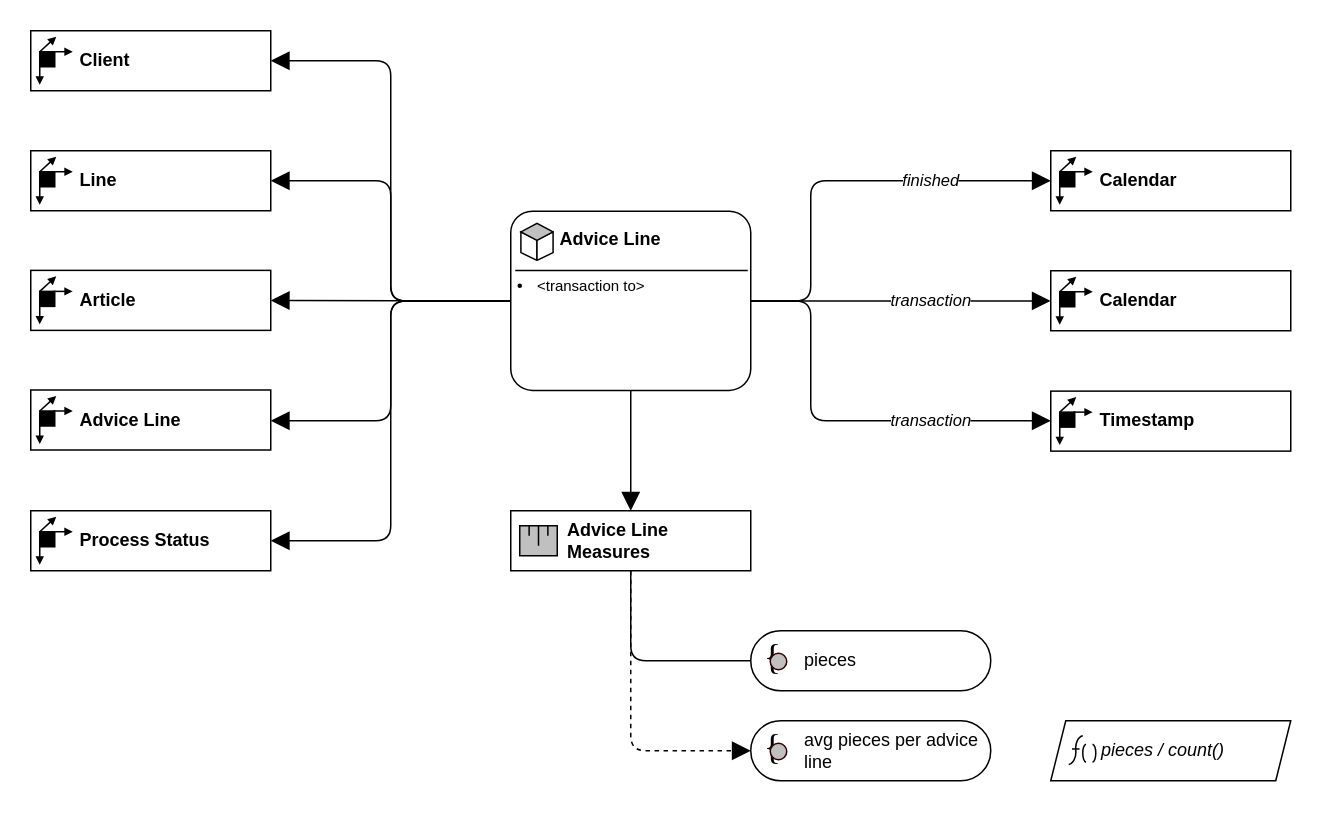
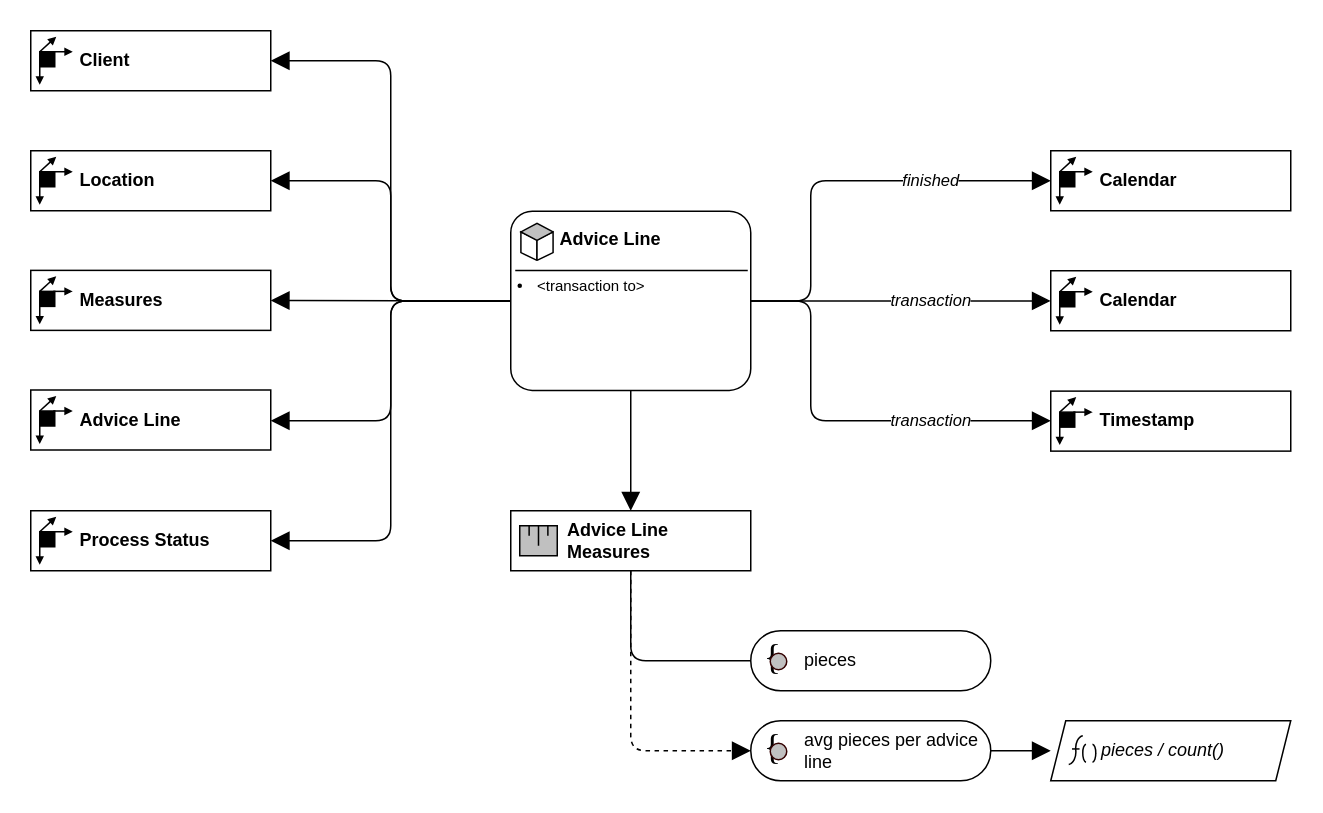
- <mxCell id="39" value="Line" style="group;fillColor=default;verticalAlign=middle;align=left;spacingLeft=31;fontStyle=1;connectable=1;whiteSpace=wrap;" vertex="1" connectable="0" parent="1"><mxGeometry x="20" y="100" width="160" height="40" as="geometry" /></mxCell>
+ <mxCell id="39" value="Location" style="group;fillColor=default;verticalAlign=middle;align=left;spacingLeft=31;fontStyle=1;connectable=1;whiteSpace=wrap;" vertex="1" connectable="0" parent="1"><mxGeometry x="20" y="100" width="160" height="40" as="geometry" /></mxCell>
- <mxCell id="51" value="Article" style="group;fillColor=default;verticalAlign=middle;align=left;spacingLeft=31;fontStyle=1;connectable=1;whiteSpace=wrap;" vertex="1" connectable="0" parent="1"><mxGeometry x="20" y="179.75" width="160" height="40" as="geometry" /></mxCell>
+ <mxCell id="51" value="Measures" style="group;fillColor=default;verticalAlign=middle;align=left;spacingLeft=31;fontStyle=1;connectable=1;whiteSpace=wrap;" vertex="1" connectable="0" parent="1"><mxGeometry x="20" y="179.75" width="160" height="40" as="geometry" /></mxCell>
+ <mxCell id="92" value="" style="vsdxID=5;startArrow=none;endArrow=block;startSize=10;endSize=10;strokeColor=#000000;spacingTop=2;spacingBottom=2;spacingLeft=2;spacingRight=2;verticalAlign=middle;html=1;labelBackgroundColor=#FFFFFF;rounded=1;jumpStyle=arc;startFill=0;endFill=1;fontStyle=2;labelBorderColor=none;edgeStyle=orthogonalEdgeStyle;" edge="1" parent="1" source="78" target="85"><mxGeometry relative="1" as="geometry"><mxPoint x="430" y="390" as="sourcePoint" /><mxPoint x="510" y="510" as="targetPoint" /><mxPoint as="offset" /><Array as="points"><mxPoint x="670" y="500" /><mxPoint x="670" y="500" /></Array></mxGeometry></mxCell>
